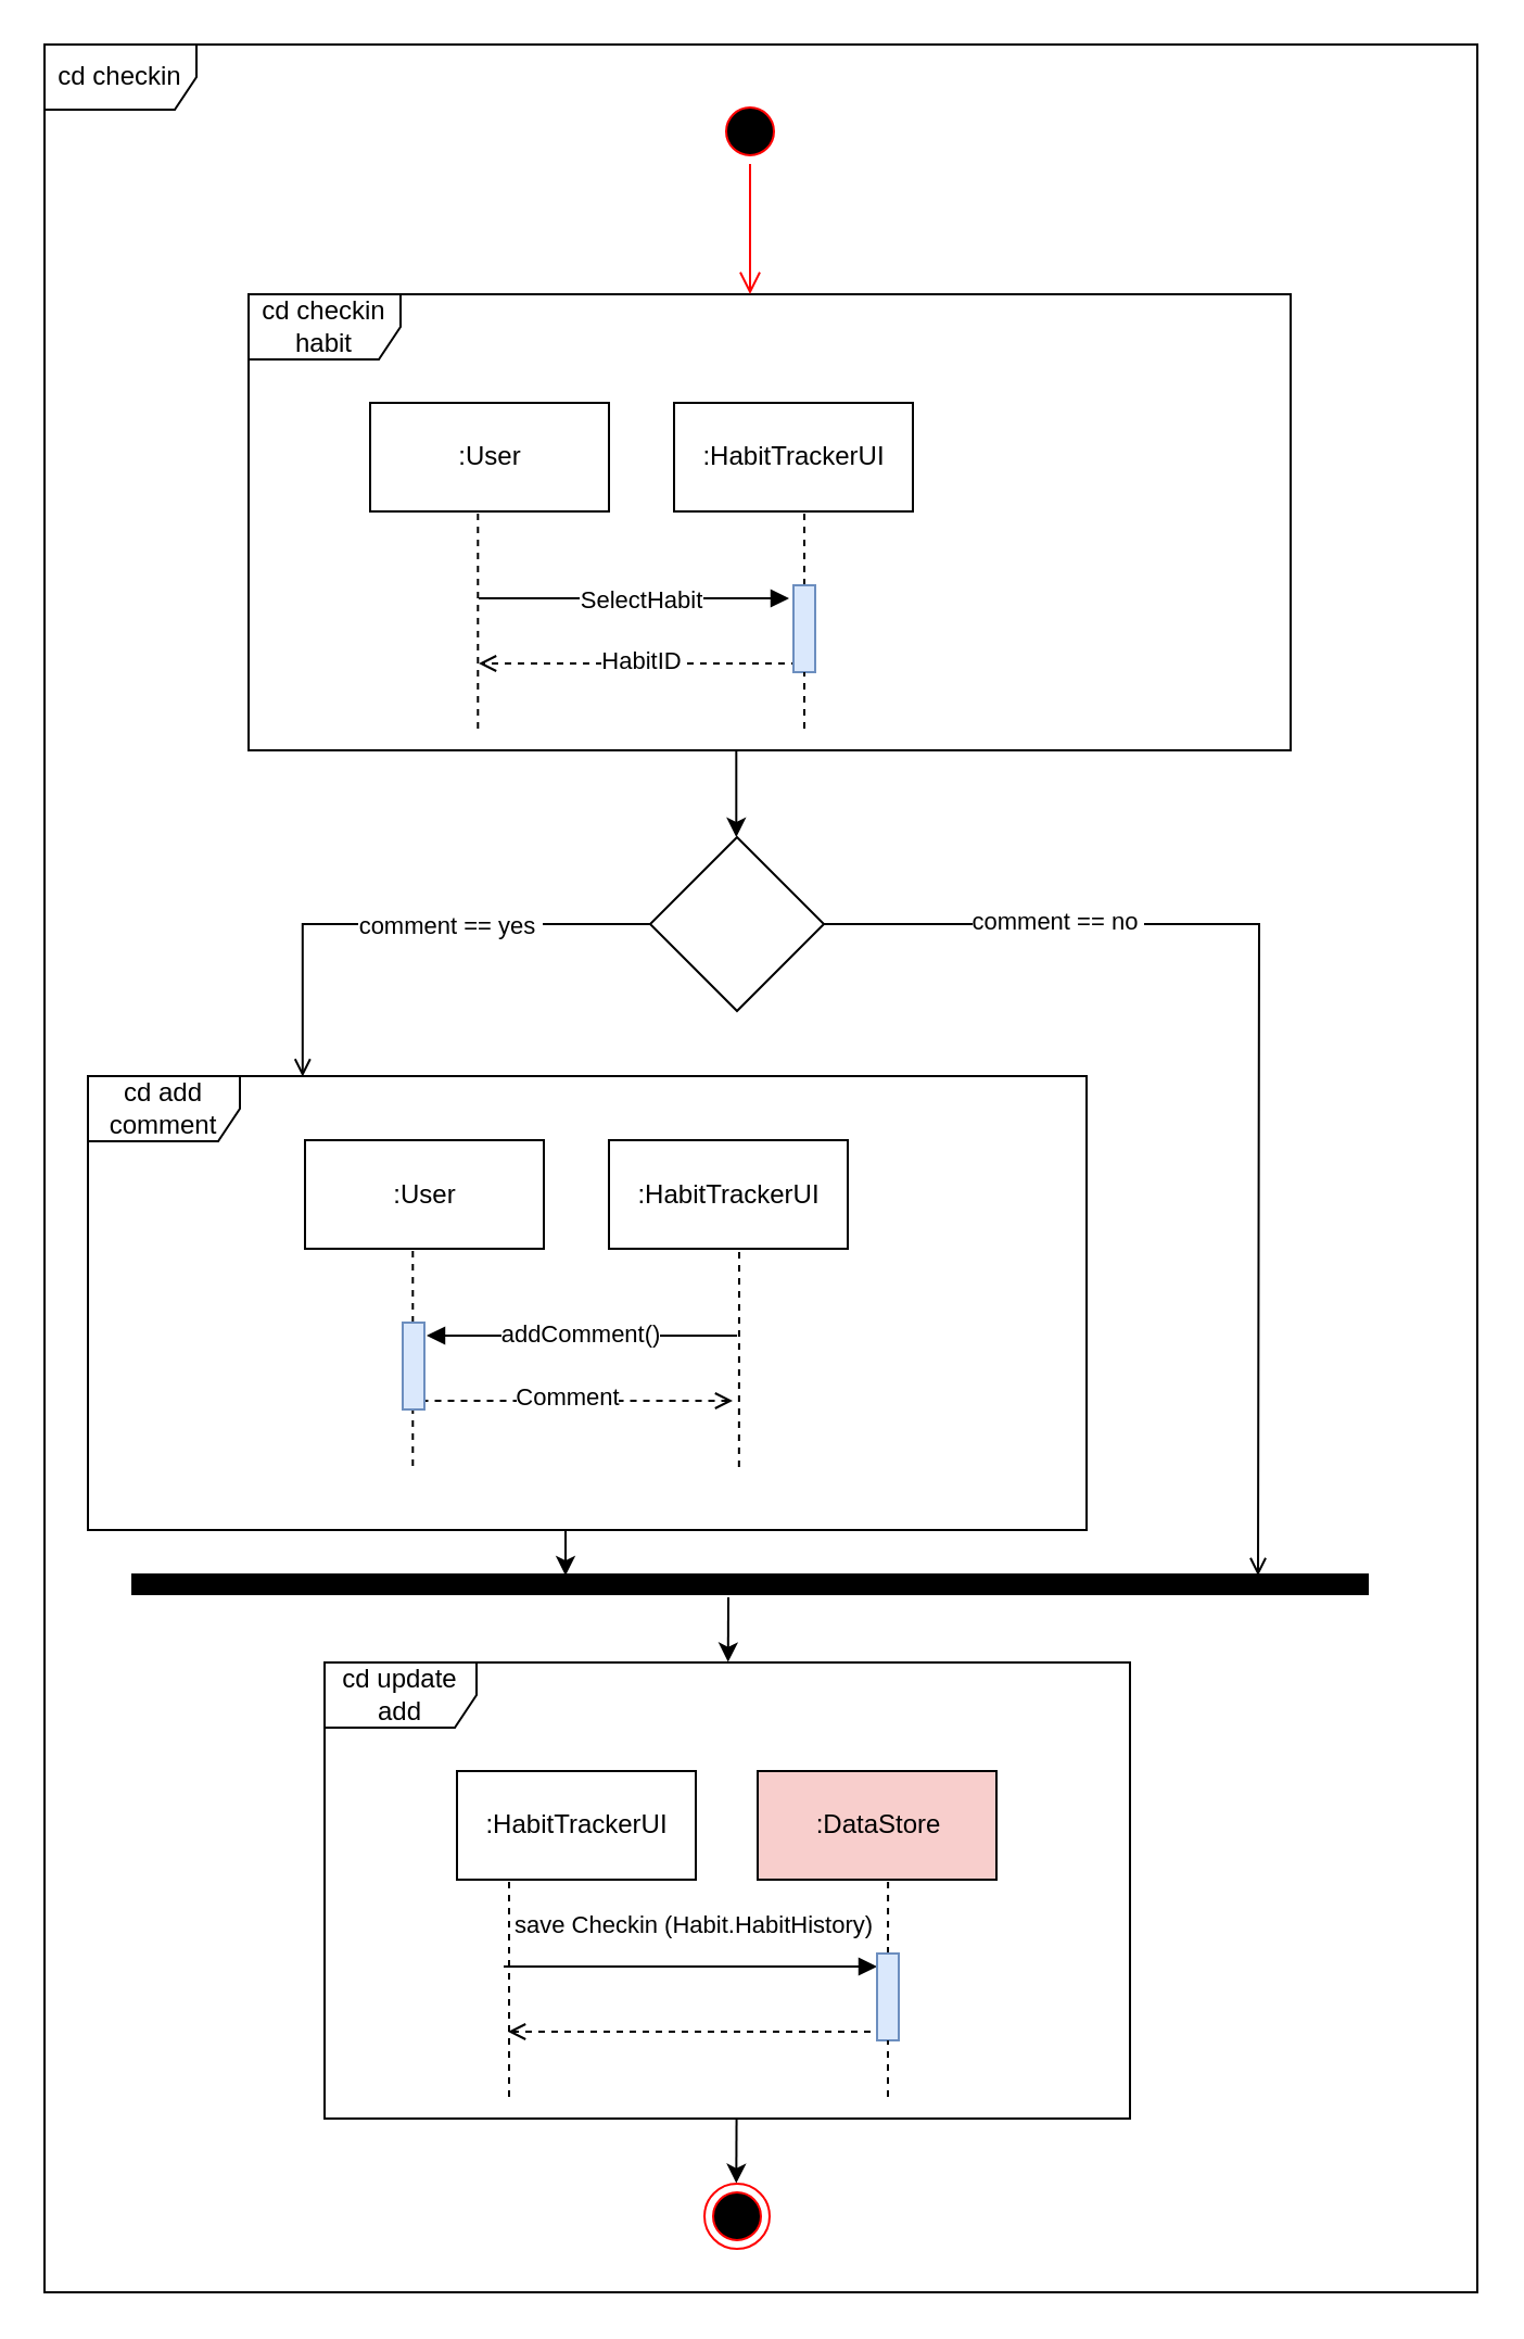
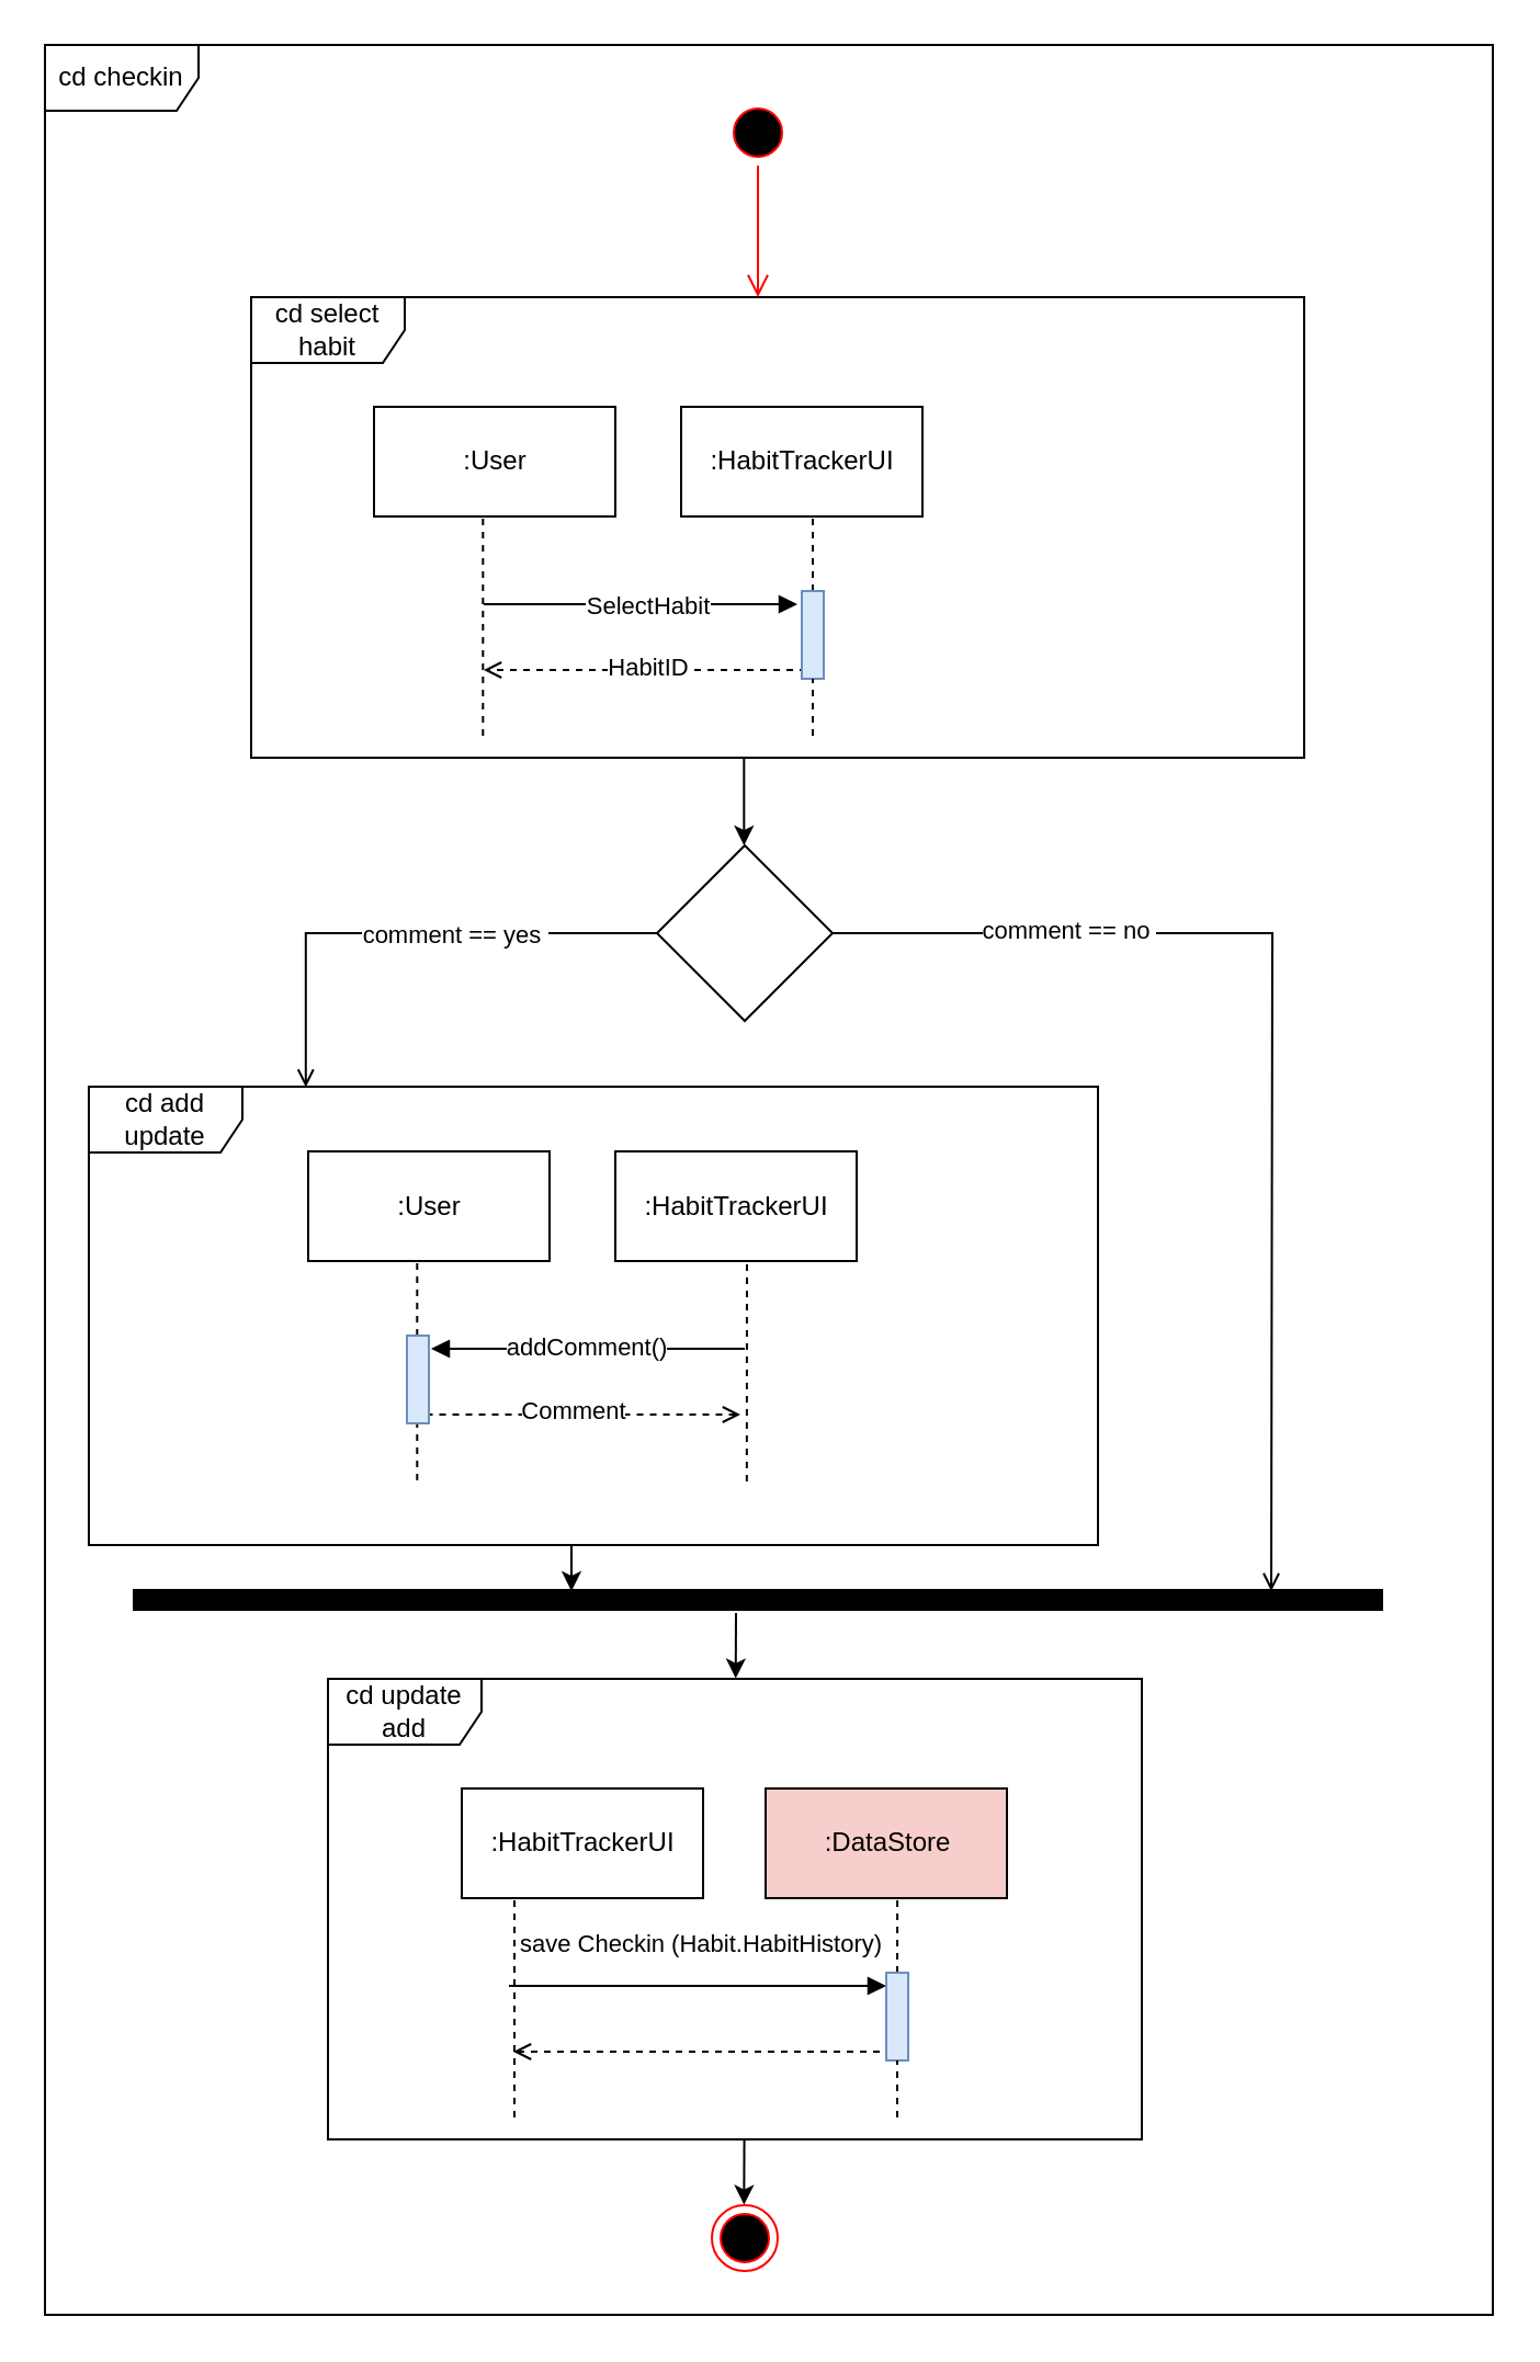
- <mxCell id="3" value="cd checkin habit" style="shape=umlFrame;whiteSpace=wrap;html=1;width=70;height=30;" vertex="1" parent="1"><mxGeometry x="114" y="135" width="480" height="210" as="geometry" /></mxCell>
+ <mxCell id="3" value="cd select habit" style="shape=umlFrame;whiteSpace=wrap;html=1;width=70;height=30;" vertex="1" parent="1"><mxGeometry x="114" y="135" width="480" height="210" as="geometry" /></mxCell>
- <mxCell id="20" value="cd add comment" style="shape=umlFrame;whiteSpace=wrap;html=1;width=70;height=30;" vertex="1" parent="1"><mxGeometry x="40" y="495" width="460" height="209" as="geometry" /></mxCell>
+ <mxCell id="20" value="cd add update" style="shape=umlFrame;whiteSpace=wrap;html=1;width=70;height=30;" vertex="1" parent="1"><mxGeometry x="40" y="495" width="460" height="209" as="geometry" /></mxCell>
